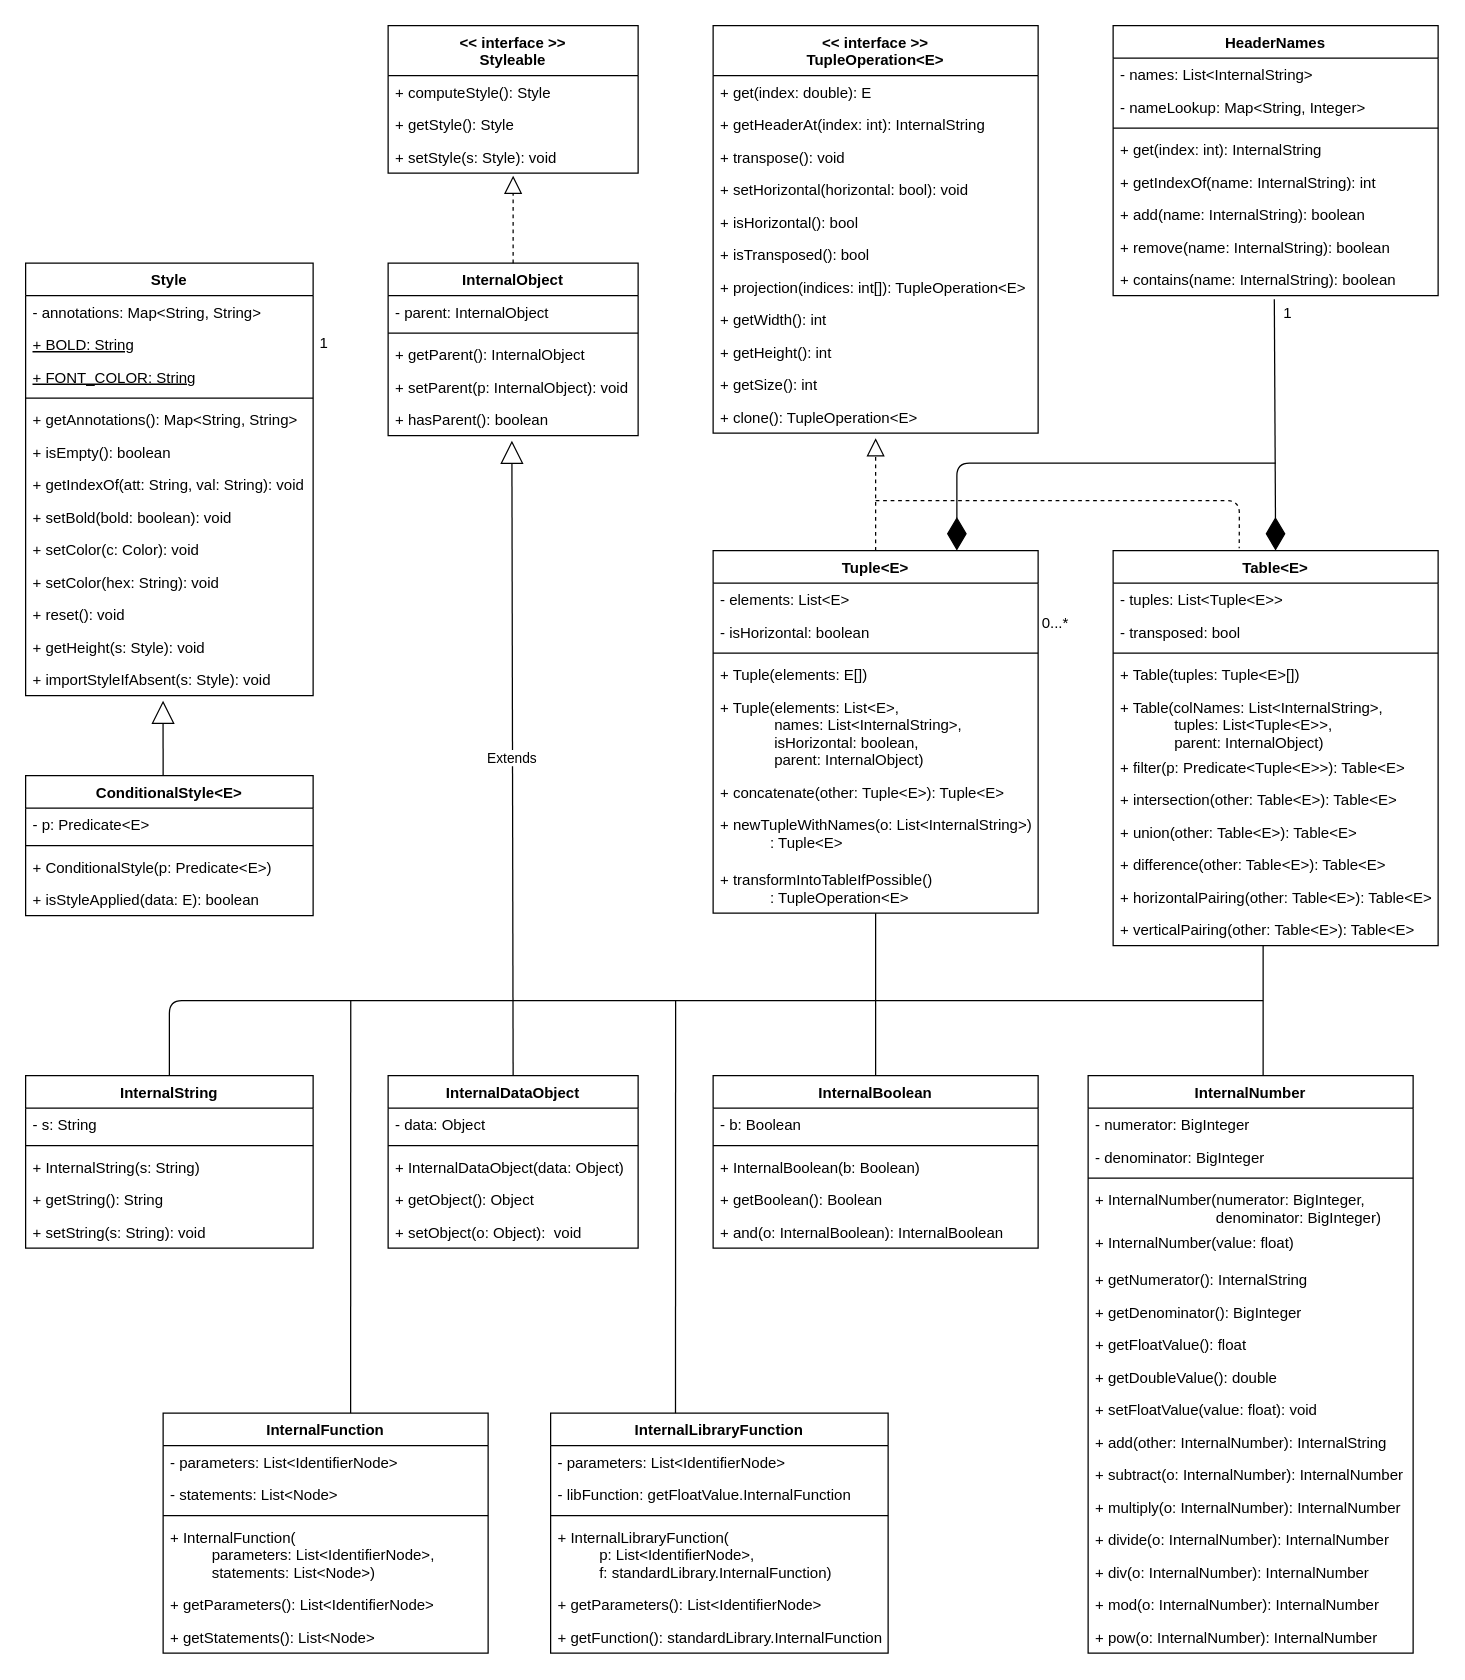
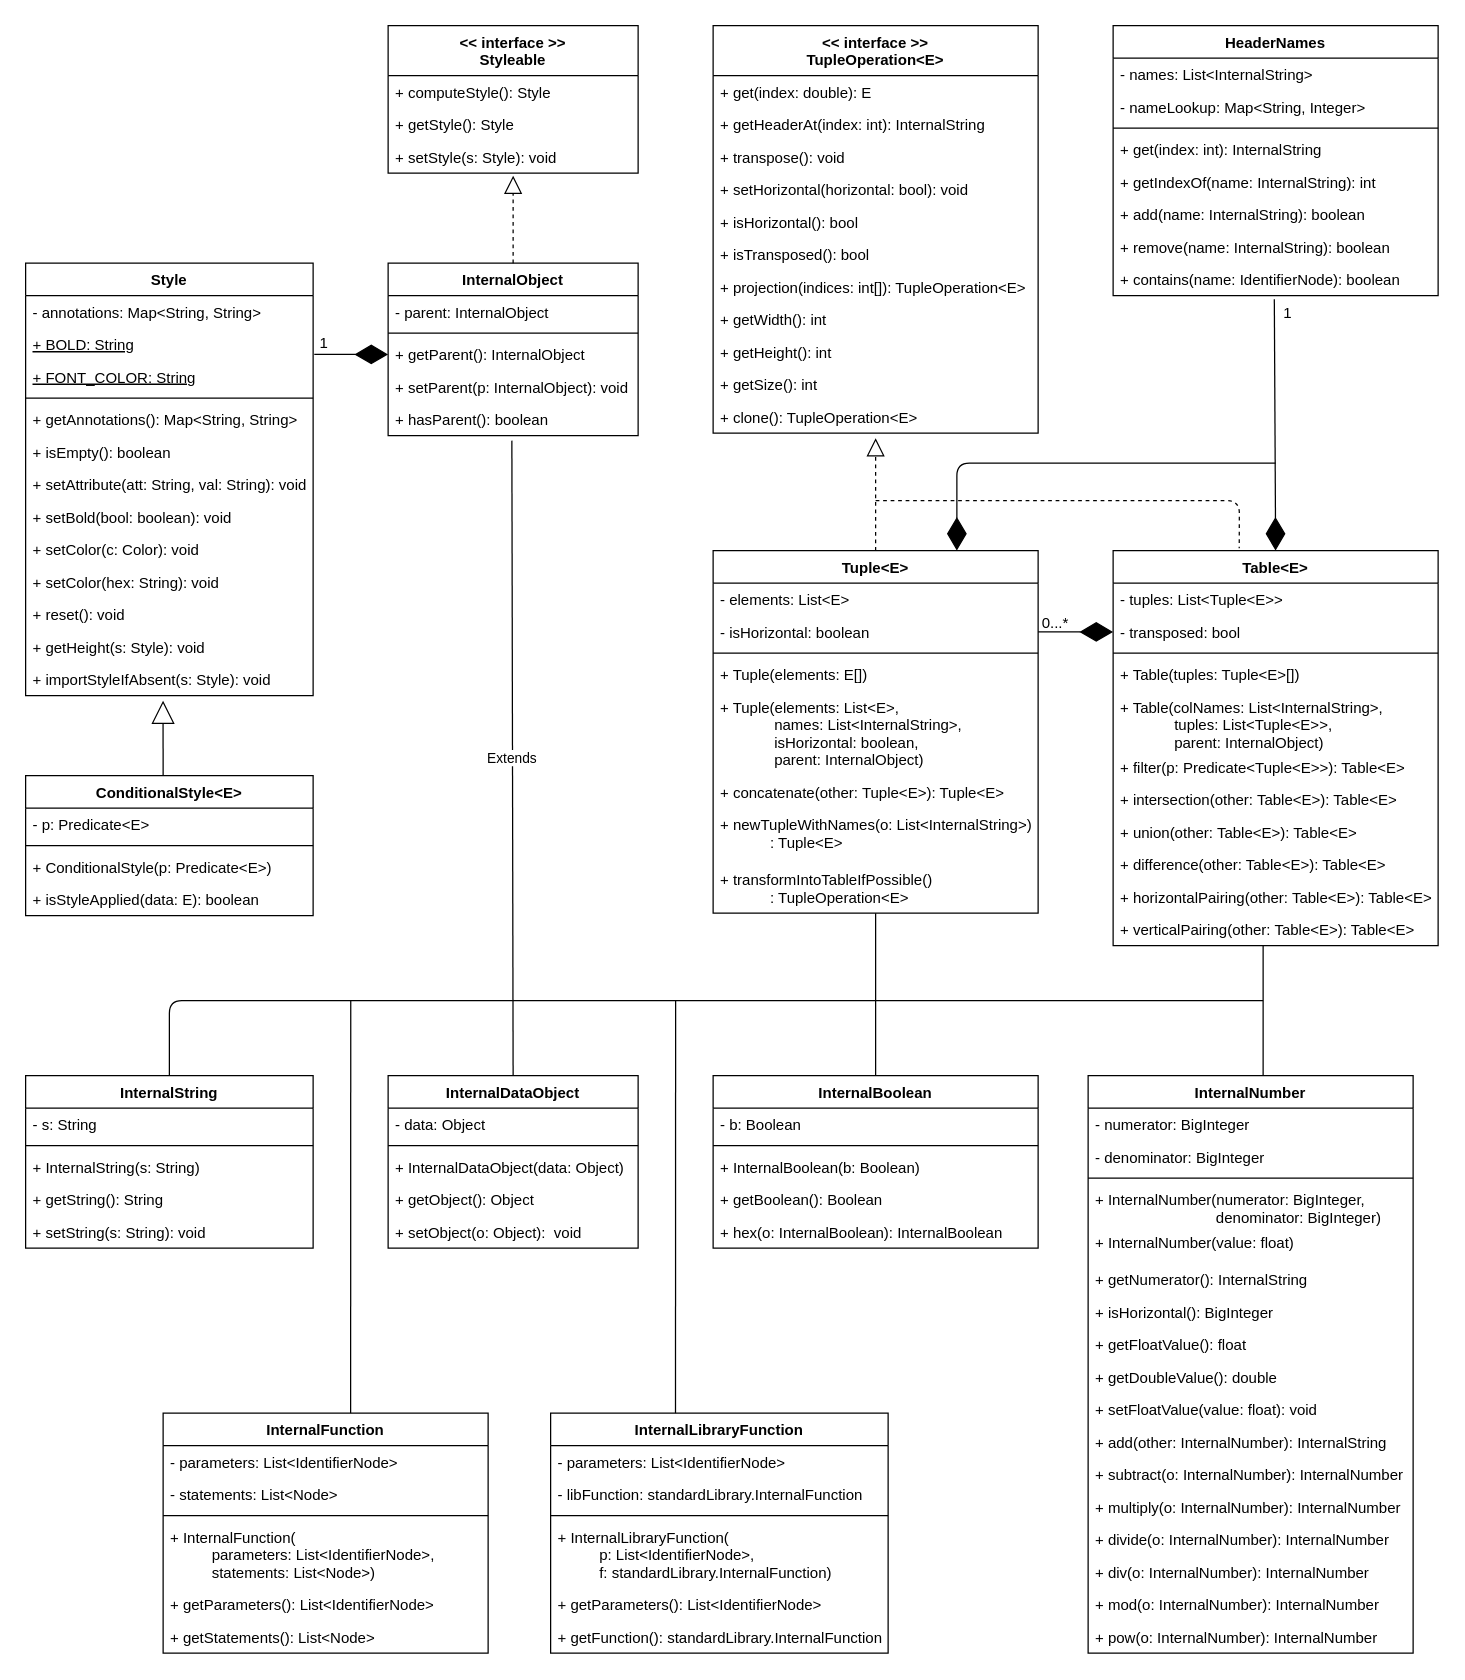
- <mxCell id="58" value="+ contains(name: InternalString): boolean" style="text;strokeColor=none;fillColor=none;align=left;verticalAlign=top;spacingLeft=4;spacingRight=4;overflow=hidden;rotatable=0;points=[[0,0.5],[1,0.5]];portConstraint=eastwest;" parent="50" vertex="1"><mxGeometry y="190" width="260" height="26" as="geometry" /></mxCell>
+ <mxCell id="58" value="+ contains(name: IdentifierNode): boolean" style="text;strokeColor=none;fillColor=none;align=left;verticalAlign=top;spacingLeft=4;spacingRight=4;overflow=hidden;rotatable=0;points=[[0,0.5],[1,0.5]];portConstraint=eastwest;" parent="50" vertex="1"><mxGeometry y="190" width="260" height="26" as="geometry" /></mxCell>
+ <mxCell id="136" value="" style="endArrow=diamondThin;endFill=1;endSize=24;html=1;exitX=1.004;exitY=0.808;exitDx=0;exitDy=0;exitPerimeter=0;entryX=0;entryY=0.5;entryDx=0;entryDy=0;" edge="1" parent="1" source="14" target="9"><mxGeometry width="160" relative="1" as="geometry"><mxPoint x="400" y="340" as="sourcePoint" /><mxPoint x="290" y="283" as="targetPoint" /></mxGeometry></mxCell>
- <mxCell id="129" value="Extends" style="endArrow=block;endSize=16;endFill=0;html=1;entryX=0.495;entryY=1.154;entryDx=0;entryDy=0;entryPerimeter=0;exitX=0.5;exitY=0;exitDx=0;exitDy=0;" parent="1" source="79" target="11" edge="1"><mxGeometry width="160" relative="1" as="geometry"><mxPoint x="409" y="620" as="sourcePoint" /><mxPoint x="470" y="510" as="targetPoint" /></mxGeometry></mxCell>
+ <mxCell id="129" value="Extends" style="endArrow=none;endSize=16;endFill=0;html=1;entryX=0.495;entryY=1.154;entryDx=0;entryDy=0;entryPerimeter=0;exitX=0.5;exitY=0;exitDx=0;exitDy=0;" parent="1" source="79" target="11" edge="1"><mxGeometry width="160" relative="1" as="geometry"><mxPoint x="409" y="620" as="sourcePoint" /><mxPoint x="470" y="510" as="targetPoint" /></mxGeometry></mxCell>
- <mxCell id="19" value="+ getIndexOf(att: String, val: String): void" style="text;strokeColor=none;fillColor=none;align=left;verticalAlign=top;spacingLeft=4;spacingRight=4;overflow=hidden;rotatable=0;points=[[0,0.5],[1,0.5]];portConstraint=eastwest;" parent="12" vertex="1"><mxGeometry y="164" width="230" height="26" as="geometry" /></mxCell>
+ <mxCell id="19" value="+ setAttribute(att: String, val: String): void" style="text;strokeColor=none;fillColor=none;align=left;verticalAlign=top;spacingLeft=4;spacingRight=4;overflow=hidden;rotatable=0;points=[[0,0.5],[1,0.5]];portConstraint=eastwest;" parent="12" vertex="1"><mxGeometry y="164" width="230" height="26" as="geometry" /></mxCell>
- <mxCell id="20" value="+ setBold(bold: boolean): void" style="text;strokeColor=none;fillColor=none;align=left;verticalAlign=top;spacingLeft=4;spacingRight=4;overflow=hidden;rotatable=0;points=[[0,0.5],[1,0.5]];portConstraint=eastwest;" parent="12" vertex="1"><mxGeometry y="190" width="230" height="26" as="geometry" /></mxCell>
+ <mxCell id="20" value="+ setBold(bool: boolean): void" style="text;strokeColor=none;fillColor=none;align=left;verticalAlign=top;spacingLeft=4;spacingRight=4;overflow=hidden;rotatable=0;points=[[0,0.5],[1,0.5]];portConstraint=eastwest;" parent="12" vertex="1"><mxGeometry y="190" width="230" height="26" as="geometry" /></mxCell>
+ <mxCell id="138" value="" style="endArrow=diamondThin;endFill=1;endSize=24;html=1;exitX=1;exitY=0.5;exitDx=0;exitDy=0;" edge="1" parent="1" source="61" target="40"><mxGeometry width="160" relative="1" as="geometry"><mxPoint x="860" y="470" as="sourcePoint" /><mxPoint x="1020" y="470" as="targetPoint" /></mxGeometry></mxCell>
- <mxCell id="90" value="+ and(o: InternalBoolean): InternalBoolean" style="text;strokeColor=none;fillColor=none;align=left;verticalAlign=top;spacingLeft=4;spacingRight=4;overflow=hidden;rotatable=0;points=[[0,0.5],[1,0.5]];portConstraint=eastwest;" parent="85" vertex="1"><mxGeometry y="112" width="260" height="26" as="geometry" /></mxCell>
+ <mxCell id="90" value="+ hex(o: InternalBoolean): InternalBoolean" style="text;strokeColor=none;fillColor=none;align=left;verticalAlign=top;spacingLeft=4;spacingRight=4;overflow=hidden;rotatable=0;points=[[0,0.5],[1,0.5]];portConstraint=eastwest;" parent="85" vertex="1"><mxGeometry y="112" width="260" height="26" as="geometry" /></mxCell>
- <mxCell id="112" value="+ getDenominator(): BigInteger" style="text;strokeColor=none;fillColor=none;align=left;verticalAlign=top;spacingLeft=4;spacingRight=4;overflow=hidden;rotatable=0;points=[[0,0.5],[1,0.5]];portConstraint=eastwest;" parent="105" vertex="1"><mxGeometry y="176" width="260" height="26" as="geometry" /></mxCell>
+ <mxCell id="112" value="+ isHorizontal(): BigInteger" style="text;strokeColor=none;fillColor=none;align=left;verticalAlign=top;spacingLeft=4;spacingRight=4;overflow=hidden;rotatable=0;points=[[0,0.5],[1,0.5]];portConstraint=eastwest;" parent="105" vertex="1"><mxGeometry y="176" width="260" height="26" as="geometry" /></mxCell>
- <mxCell id="100" value="- libFunction: getFloatValue.InternalFunction" style="text;strokeColor=none;fillColor=none;align=left;verticalAlign=top;spacingLeft=4;spacingRight=4;overflow=hidden;rotatable=0;points=[[0,0.5],[1,0.5]];portConstraint=eastwest;" parent="98" vertex="1"><mxGeometry y="52" width="270" height="26" as="geometry" /></mxCell>
+ <mxCell id="100" value="- libFunction: standardLibrary.InternalFunction" style="text;strokeColor=none;fillColor=none;align=left;verticalAlign=top;spacingLeft=4;spacingRight=4;overflow=hidden;rotatable=0;points=[[0,0.5],[1,0.5]];portConstraint=eastwest;" parent="98" vertex="1"><mxGeometry y="52" width="270" height="26" as="geometry" /></mxCell>
